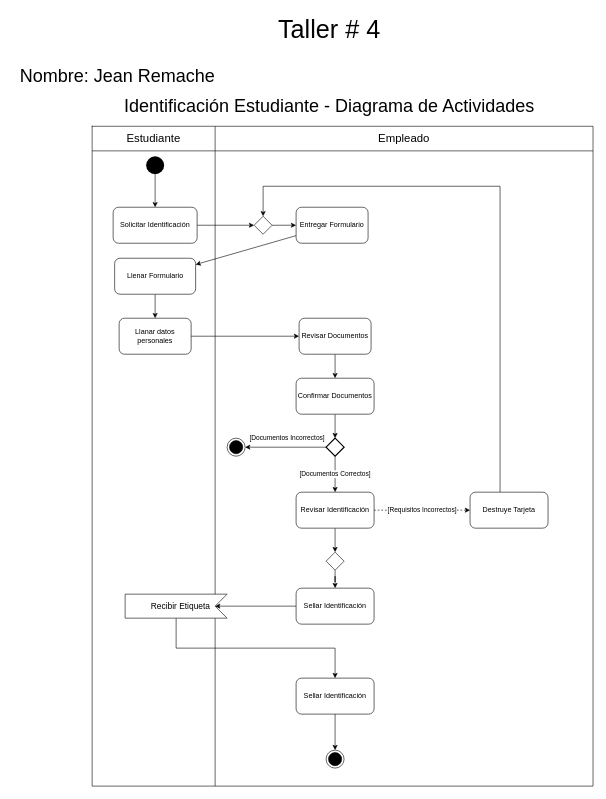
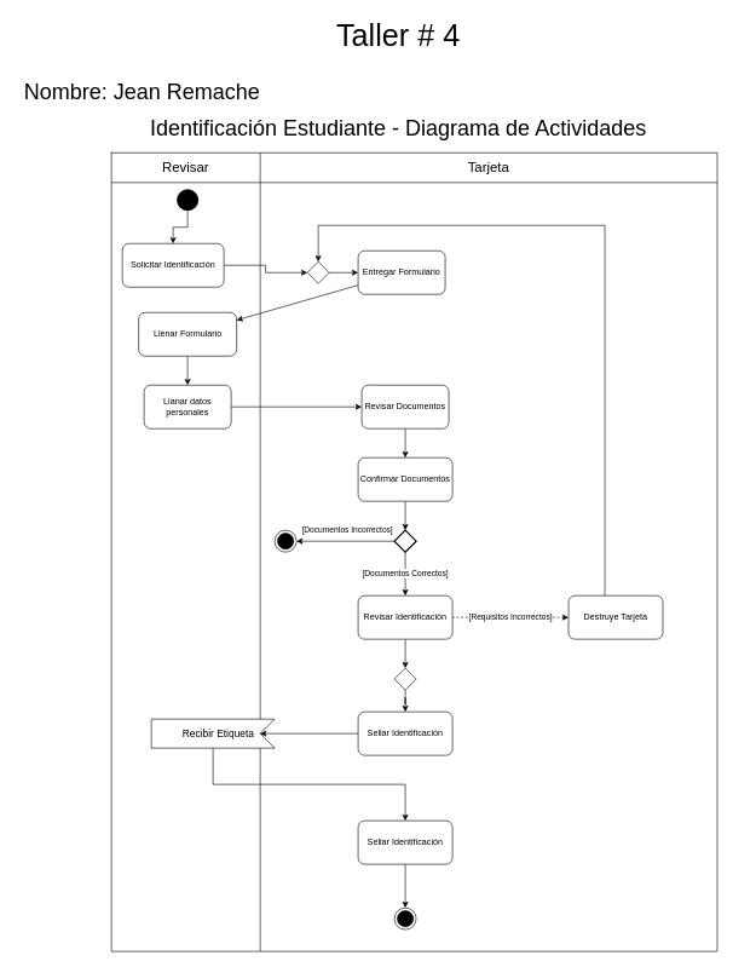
- <mxCell id="4" value="&lt;font style=&quot;font-size: 19px;&quot;&gt;Estudiante&lt;/font&gt;" style="shape=partialRectangle;html=1;whiteSpace=wrap;connectable=0;overflow=hidden;fillColor=none;top=0;left=0;bottom=0;right=0;pointerEvents=1;" vertex="1" parent="3"><mxGeometry width="205" height="41" as="geometry"><mxRectangle width="205" height="41" as="alternateBounds" /></mxGeometry></mxCell>
+ <mxCell id="4" value="&lt;font style=&quot;font-size: 19px;&quot;&gt;Revisar&lt;/font&gt;" style="shape=partialRectangle;html=1;whiteSpace=wrap;connectable=0;overflow=hidden;fillColor=none;top=0;left=0;bottom=0;right=0;pointerEvents=1;" vertex="1" parent="3"><mxGeometry width="205" height="41" as="geometry"><mxRectangle width="205" height="41" as="alternateBounds" /></mxGeometry></mxCell>
- <mxCell id="5" value="&lt;font style=&quot;font-size: 19px;&quot;&gt;Empleado&lt;/font&gt;" style="shape=partialRectangle;html=1;whiteSpace=wrap;connectable=0;overflow=hidden;fillColor=none;top=0;left=0;bottom=0;right=0;pointerEvents=1;" vertex="1" parent="3"><mxGeometry x="205" width="630" height="41" as="geometry"><mxRectangle width="630" height="41" as="alternateBounds" /></mxGeometry></mxCell>
+ <mxCell id="5" value="&lt;font style=&quot;font-size: 19px;&quot;&gt;Tarjeta&lt;/font&gt;" style="shape=partialRectangle;html=1;whiteSpace=wrap;connectable=0;overflow=hidden;fillColor=none;top=0;left=0;bottom=0;right=0;pointerEvents=1;" vertex="1" parent="3"><mxGeometry x="205" width="630" height="41" as="geometry"><mxRectangle width="630" height="41" as="alternateBounds" /></mxGeometry></mxCell>
- <mxCell id="12" value="Solicitar Identificación" style="rounded=1;whiteSpace=wrap;html=1;" vertex="1" parent="1"><mxGeometry x="188" y="345" width="140" height="60" as="geometry" /></mxCell>
+ <mxCell id="12" value="Solicitar Identificación" style="rounded=1;whiteSpace=wrap;html=1;" vertex="1" parent="1"><mxGeometry x="168" y="335" width="140" height="60" as="geometry" /></mxCell>
